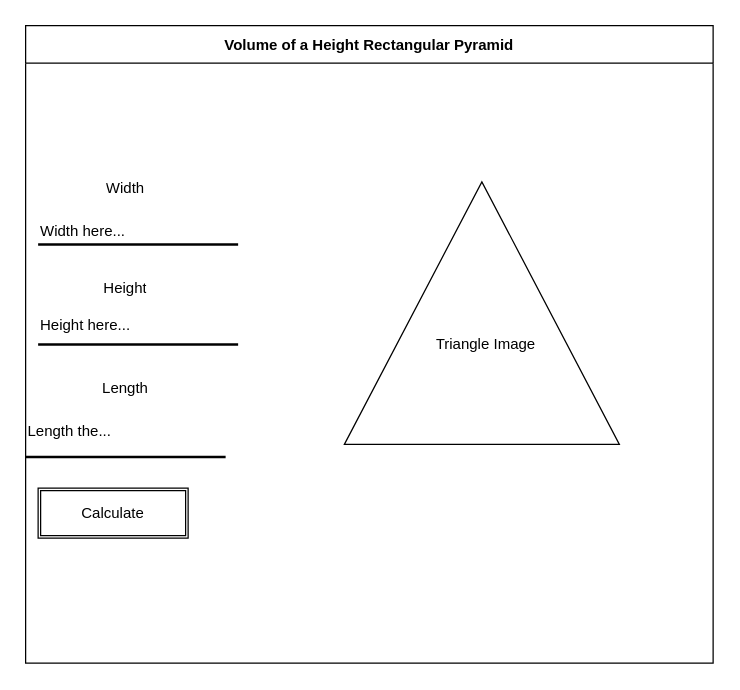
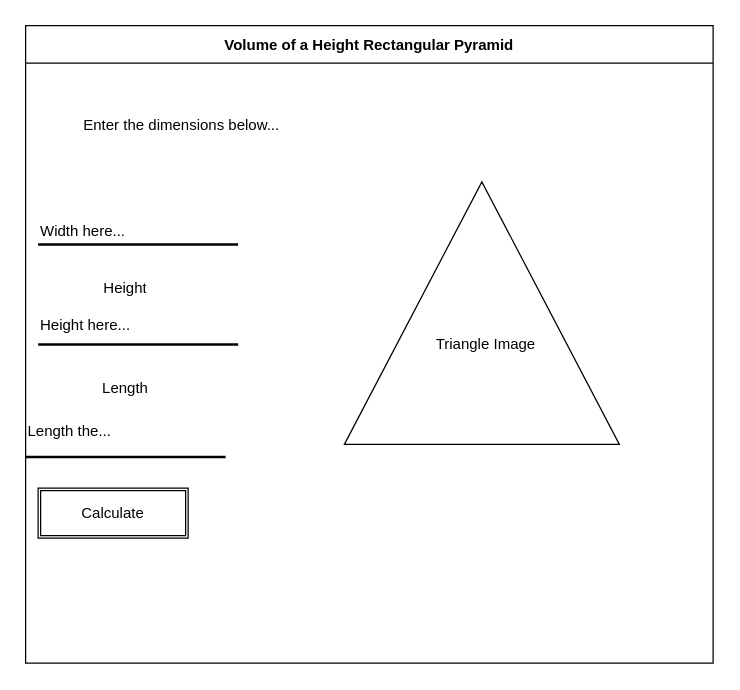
+ <mxCell id="12" value="Enter the dimensions below..." style="text;html=1;strokeColor=none;fillColor=none;align=center;verticalAlign=middle;whiteSpace=wrap;overflow=hidden;" vertex="1" parent="2"><mxGeometry y="70" width="250" height="20" as="geometry" /></mxCell>
- <mxCell id="10" value="Width" style="text;html=1;strokeColor=none;fillColor=none;align=center;verticalAlign=middle;whiteSpace=wrap;overflow=hidden;" vertex="1" parent="2"><mxGeometry x="40" y="120" width="80" height="20" as="geometry" /></mxCell>
